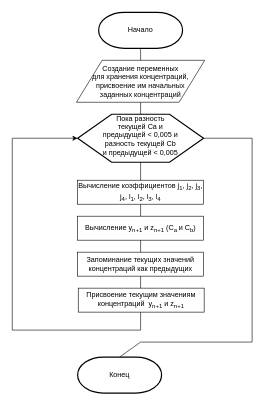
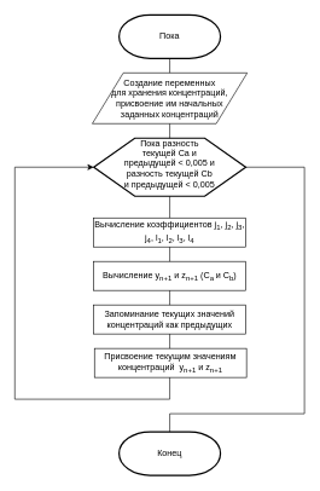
- <mxCell id="2" value="Начало" style="strokeWidth=2;html=1;shape=mxgraph.flowchart.terminator;whiteSpace=wrap;" vertex="1" parent="1"><mxGeometry x="164" y="20" width="140" height="60" as="geometry" /></mxCell>
+ <mxCell id="2" value="Пока" style="strokeWidth=2;html=1;shape=mxgraph.flowchart.terminator;whiteSpace=wrap;" vertex="1" parent="1"><mxGeometry x="164" y="20" width="140" height="60" as="geometry" /></mxCell>
- <mxCell id="3" value="Конец" style="strokeWidth=2;html=1;shape=mxgraph.flowchart.terminator;whiteSpace=wrap;" vertex="1" parent="1"><mxGeometry x="129" y="594.998" width="140" height="60" as="geometry" /></mxCell>
+ <mxCell id="3" value="Конец" style="strokeWidth=2;html=1;shape=mxgraph.flowchart.terminator;whiteSpace=wrap;" vertex="1" parent="1"><mxGeometry x="164" y="594.998" width="140" height="60" as="geometry" /></mxCell>
